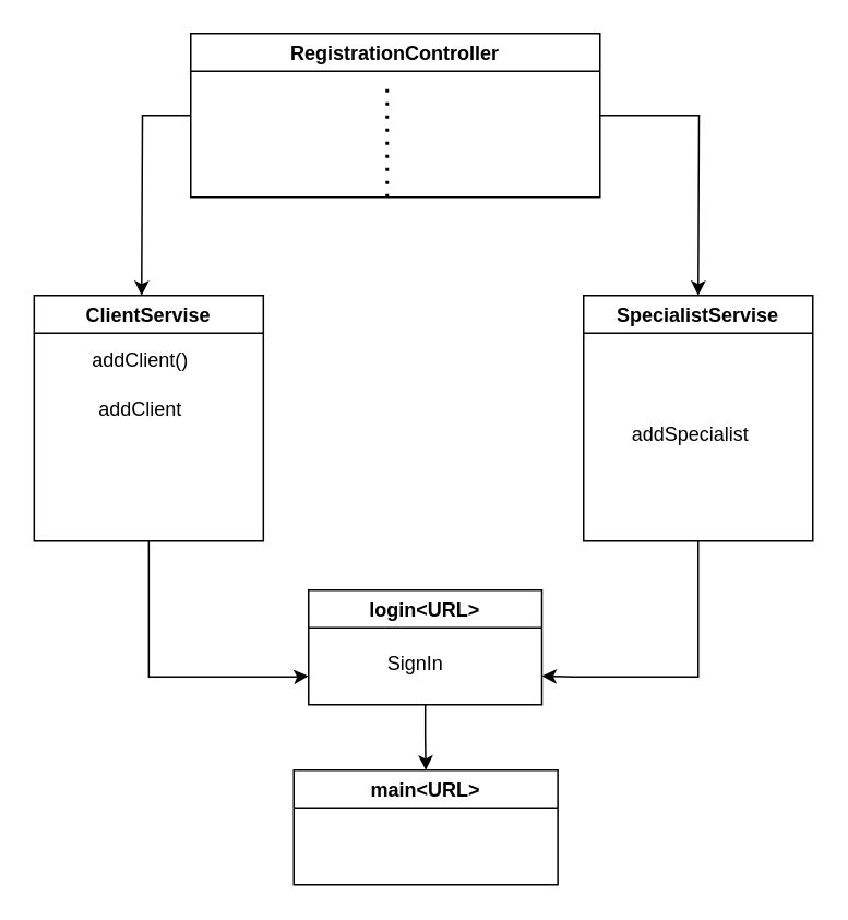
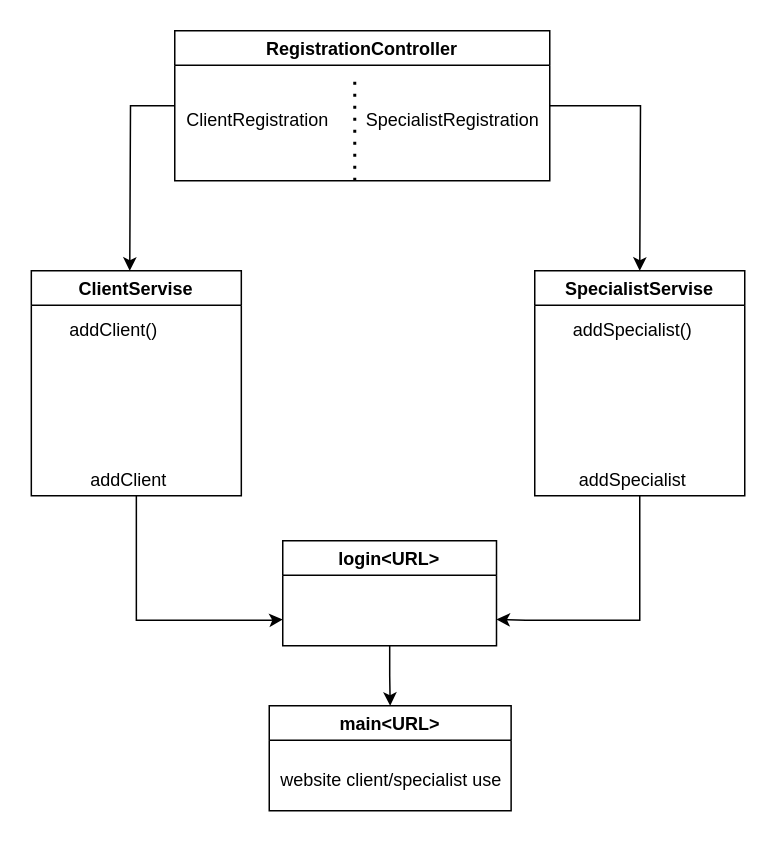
+ <mxCell id="18" value="ClientRegistration" style="text;html=1;align=center;verticalAlign=middle;resizable=0;points=[];autosize=1;strokeColor=none;fillColor=none;rounded=0;shadow=0;sketch=0;comic=0;" vertex="1" parent="17"><mxGeometry y="50" width="110" height="20" as="geometry" /></mxCell>
+ <mxCell id="19" value="SpecialistRegistration" style="text;html=1;align=center;verticalAlign=middle;resizable=0;points=[];autosize=1;strokeColor=none;fillColor=none;rounded=0;strokeWidth=1;" vertex="1" parent="17"><mxGeometry x="120" y="50" width="130" height="20" as="geometry" /></mxCell>
- <mxCell id="5" value="addClient()" style="text;html=1;align=center;verticalAlign=middle;resizable=0;points=[];autosize=1;strokeColor=none;fillColor=none;" parent="3" vertex="1"><mxGeometry x="30" y="30" width="70" height="20" as="geometry" /></mxCell>
+ <mxCell id="5" value="addClient()" style="text;html=1;align=center;verticalAlign=middle;resizable=0;points=[];autosize=1;strokeColor=none;fillColor=none;" parent="3" vertex="1"><mxGeometry x="20" y="30" width="70" height="20" as="geometry" /></mxCell>
+ <mxCell id="14" value="addSpecialist()" style="text;html=1;align=center;verticalAlign=middle;resizable=0;points=[];autosize=1;strokeColor=none;fillColor=none;" parent="12" vertex="1"><mxGeometry x="20" y="30" width="90" height="20" as="geometry" /></mxCell>
- <mxCell id="4" value="addClient" style="text;html=1;align=center;verticalAlign=middle;resizable=0;points=[];autosize=1;strokeColor=none;fillColor=none;" parent="3" vertex="1"><mxGeometry x="30" y="60" width="70" height="20" as="geometry" /></mxCell>
+ <mxCell id="4" value="addClient" style="text;html=1;align=center;verticalAlign=middle;resizable=0;points=[];autosize=1;strokeColor=none;fillColor=none;" parent="3" vertex="1"><mxGeometry x="30" y="130" width="70" height="20" as="geometry" /></mxCell>
- <mxCell id="13" value="addSpecialist" style="text;html=1;align=center;verticalAlign=middle;resizable=0;points=[];autosize=1;strokeColor=none;fillColor=none;" parent="12" vertex="1"><mxGeometry x="20" y="75" width="90" height="20" as="geometry" /></mxCell>
+ <mxCell id="13" value="addSpecialist" style="text;html=1;align=center;verticalAlign=middle;resizable=0;points=[];autosize=1;strokeColor=none;fillColor=none;" parent="12" vertex="1"><mxGeometry x="20" y="130" width="90" height="20" as="geometry" /></mxCell>
- <mxCell id="8" value="SignIn" style="text;html=1;align=center;verticalAlign=middle;resizable=0;points=[];autosize=1;strokeColor=none;fillColor=none;" parent="7" vertex="1"><mxGeometry x="40" y="35" width="50" height="20" as="geometry" /></mxCell>
+ <mxCell id="10" value="website client/specialist use" style="text;html=1;align=center;verticalAlign=middle;resizable=0;points=[];autosize=1;strokeColor=none;fillColor=none;" parent="9" vertex="1"><mxGeometry x="0.63" y="40" width="160" height="20" as="geometry" /></mxCell>
